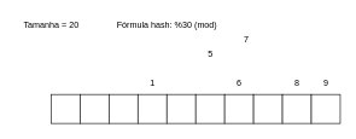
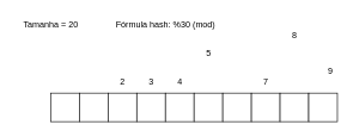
- <mxCell id="19" value="7" style="text;html=1;align=center;verticalAlign=middle;resizable=0;points=[];autosize=1;strokeColor=none;fillColor=none;" vertex="1" parent="1"><mxGeometry x="325" y="40" width="30" height="30" as="geometry" /></mxCell>
+ <mxCell id="19" value="7" style="text;html=1;align=center;verticalAlign=middle;resizable=0;points=[];autosize=1;strokeColor=none;fillColor=none;" vertex="1" parent="1"><mxGeometry x="355" y="100" width="30" height="30" as="geometry" /></mxCell>
+ <mxCell id="14" value="2" style="text;html=1;align=center;verticalAlign=middle;resizable=0;points=[];autosize=1;strokeColor=none;fillColor=none;" vertex="1" parent="1"><mxGeometry x="155" y="100" width="30" height="30" as="geometry" /></mxCell>
- <mxCell id="15" value="1" style="text;html=1;align=center;verticalAlign=middle;resizable=0;points=[];autosize=1;strokeColor=none;fillColor=none;" vertex="1" parent="1"><mxGeometry x="195" y="100" width="30" height="30" as="geometry" /></mxCell>
+ <mxCell id="15" value="3" style="text;html=1;align=center;verticalAlign=middle;resizable=0;points=[];autosize=1;strokeColor=none;fillColor=none;" vertex="1" parent="1"><mxGeometry x="195" y="100" width="30" height="30" as="geometry" /></mxCell>
+ <mxCell id="16" value="4" style="text;html=1;align=center;verticalAlign=middle;resizable=0;points=[];autosize=1;strokeColor=none;fillColor=none;" vertex="1" parent="1"><mxGeometry x="235" y="100" width="30" height="30" as="geometry" /></mxCell>
- <mxCell id="18" value="6" style="text;html=1;align=center;verticalAlign=middle;resizable=0;points=[];autosize=1;strokeColor=none;fillColor=none;" vertex="1" parent="1"><mxGeometry x="315" y="100" width="30" height="30" as="geometry" /></mxCell>
- <mxCell id="20" value="8" style="text;html=1;align=center;verticalAlign=middle;resizable=0;points=[];autosize=1;strokeColor=none;fillColor=none;" vertex="1" parent="1"><mxGeometry x="395" y="100" width="30" height="30" as="geometry" /></mxCell>
+ <mxCell id="20" value="8" style="text;html=1;align=center;verticalAlign=middle;resizable=0;points=[];autosize=1;strokeColor=none;fillColor=none;" vertex="1" parent="1"><mxGeometry x="395" y="35" width="30" height="30" as="geometry" /></mxCell>
- <mxCell id="21" value="9" style="text;html=1;align=center;verticalAlign=middle;resizable=0;points=[];autosize=1;strokeColor=none;fillColor=none;" vertex="1" parent="1"><mxGeometry x="435" y="100" width="30" height="30" as="geometry" /></mxCell>
+ <mxCell id="21" value="9" style="text;html=1;align=center;verticalAlign=middle;resizable=0;points=[];autosize=1;strokeColor=none;fillColor=none;" vertex="1" parent="1"><mxGeometry x="445" y="85" width="30" height="30" as="geometry" /></mxCell>
